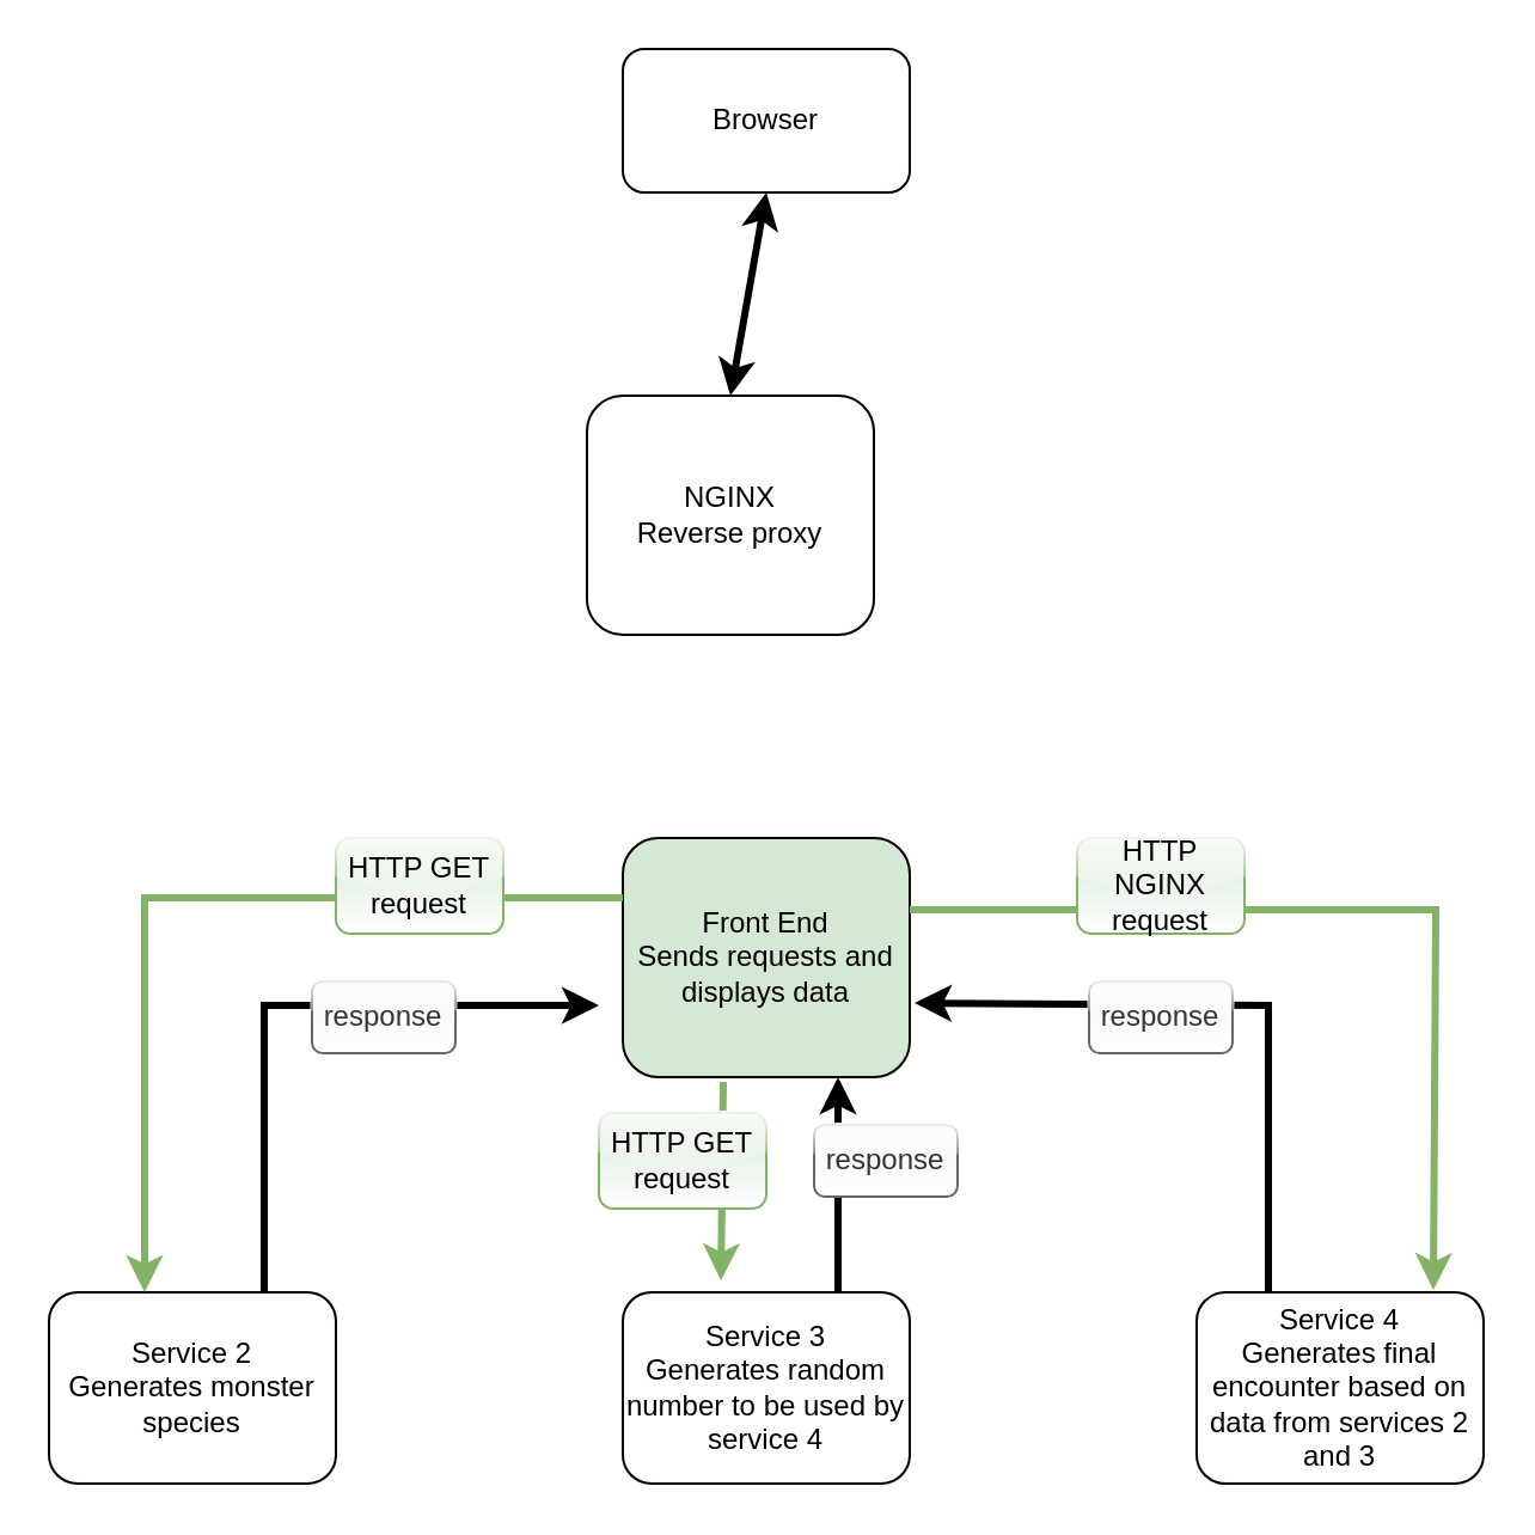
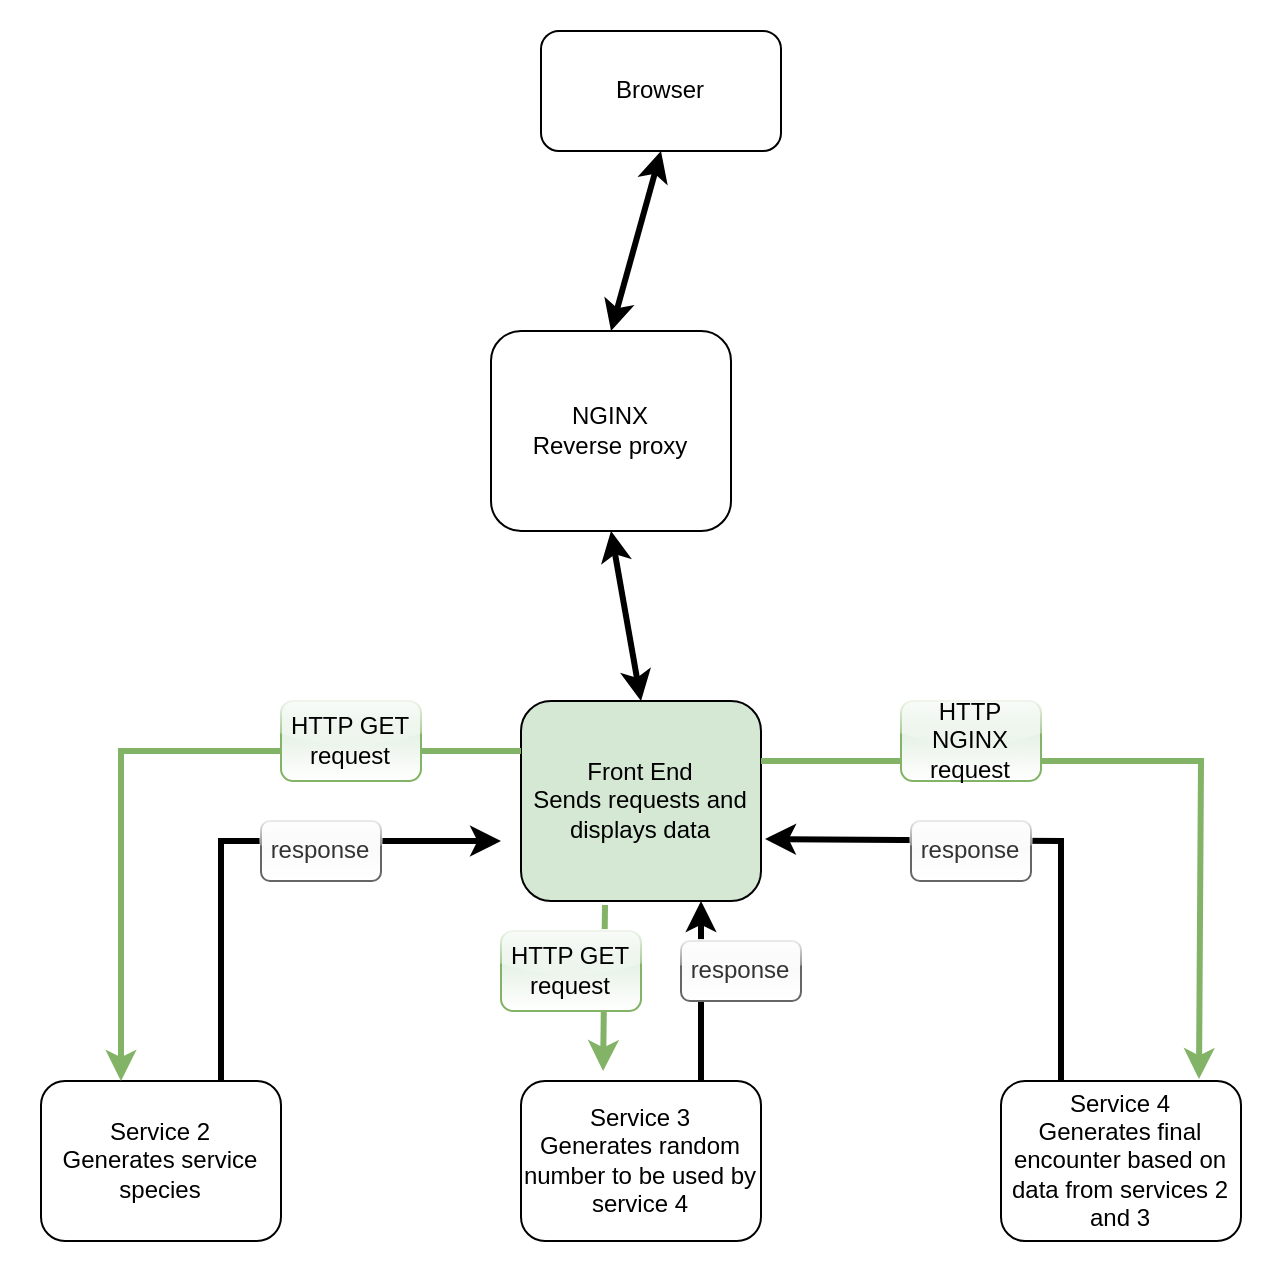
- <mxCell id="15" value="Browser" style="rounded=1;whiteSpace=wrap;html=1;" vertex="1" parent="1"><mxGeometry x="260" y="20" width="120" height="60" as="geometry" /></mxCell>
+ <mxCell id="15" value="Browser" style="rounded=1;whiteSpace=wrap;html=1;" vertex="1" parent="1"><mxGeometry x="270" y="15" width="120" height="60" as="geometry" /></mxCell>
+ <mxCell id="14" value="" style="endArrow=classic;startArrow=classic;html=1;rounded=0;entryX=0.5;entryY=1;entryDx=0;entryDy=0;exitX=0.5;exitY=0;exitDx=0;exitDy=0;strokeWidth=3;" edge="1" parent="1" source="3" target="13"><mxGeometry width="50" height="50" relative="1" as="geometry"><mxPoint x="300" y="320" as="sourcePoint" /><mxPoint x="350" y="270" as="targetPoint" /></mxGeometry></mxCell>
- <mxCell id="2" value="Service 2&lt;br&gt;Generates monster species" style="rounded=1;whiteSpace=wrap;html=1;fontSize=12;glass=0;strokeWidth=1;shadow=0;" parent="1" vertex="1"><mxGeometry x="20" y="540" width="120" height="80" as="geometry" /></mxCell>
+ <mxCell id="2" value="Service 2&lt;br&gt;Generates service species" style="rounded=1;whiteSpace=wrap;html=1;fontSize=12;glass=0;strokeWidth=1;shadow=0;" parent="1" vertex="1"><mxGeometry x="20" y="540" width="120" height="80" as="geometry" /></mxCell>
